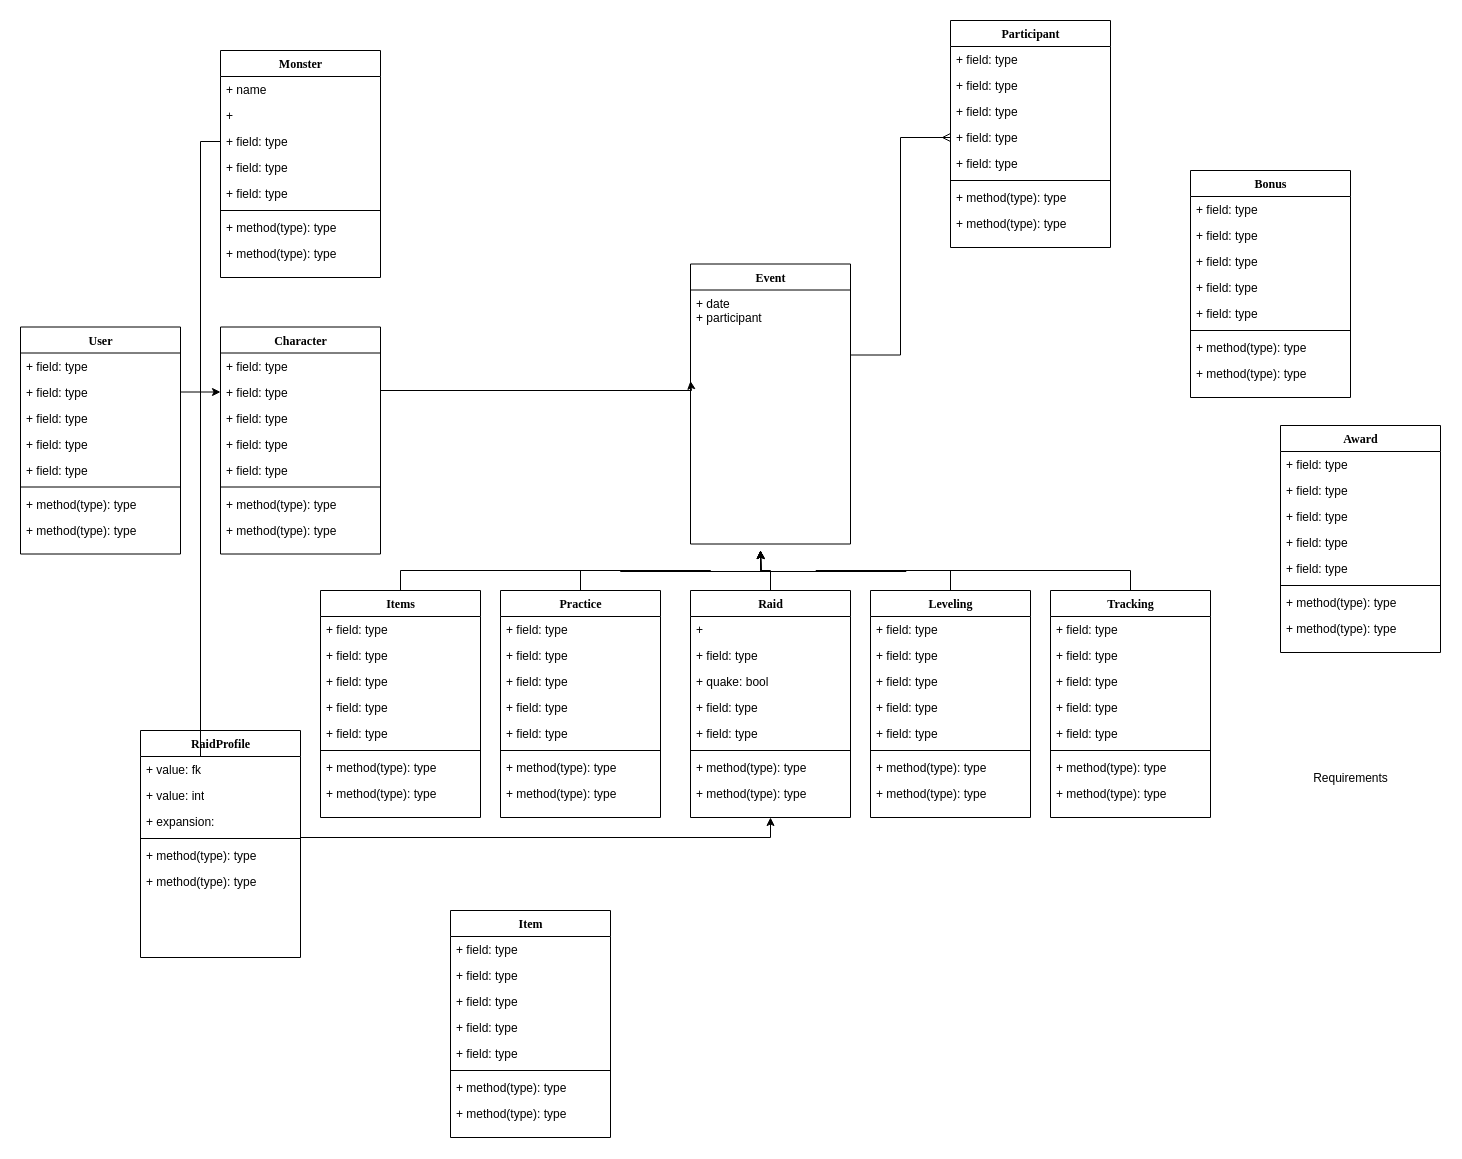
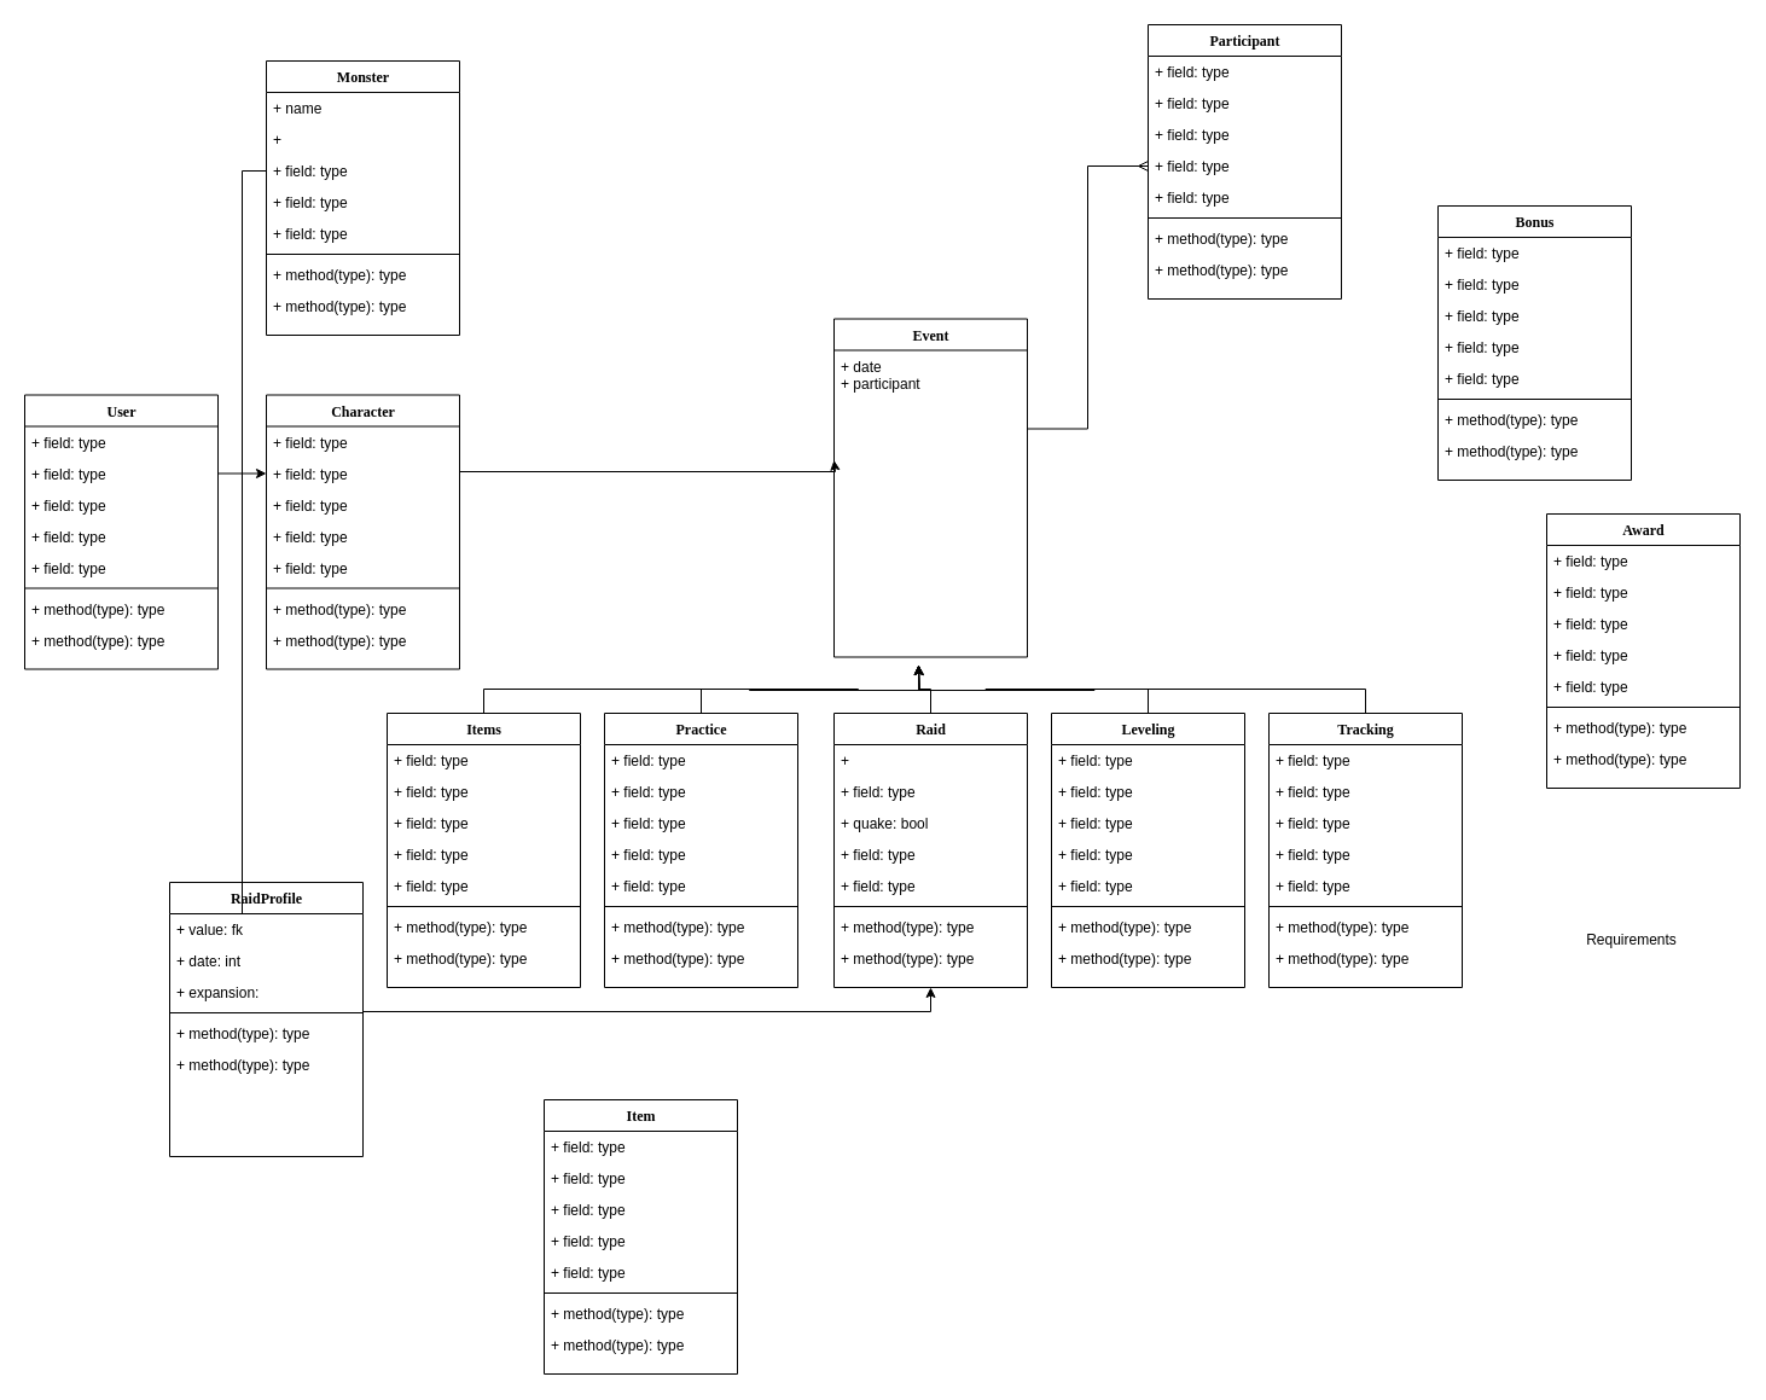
- <mxCell id="95" value="+ value: int" style="text;html=1;strokeColor=none;fillColor=none;align=left;verticalAlign=top;spacingLeft=4;spacingRight=4;whiteSpace=wrap;overflow=hidden;rotatable=0;points=[[0,0.5],[1,0.5]];portConstraint=eastwest;" parent="93" vertex="1"><mxGeometry y="52" width="160" height="26" as="geometry" /></mxCell>
+ <mxCell id="95" value="+ date: int" style="text;html=1;strokeColor=none;fillColor=none;align=left;verticalAlign=top;spacingLeft=4;spacingRight=4;whiteSpace=wrap;overflow=hidden;rotatable=0;points=[[0,0.5],[1,0.5]];portConstraint=eastwest;" parent="93" vertex="1"><mxGeometry y="52" width="160" height="26" as="geometry" /></mxCell>
